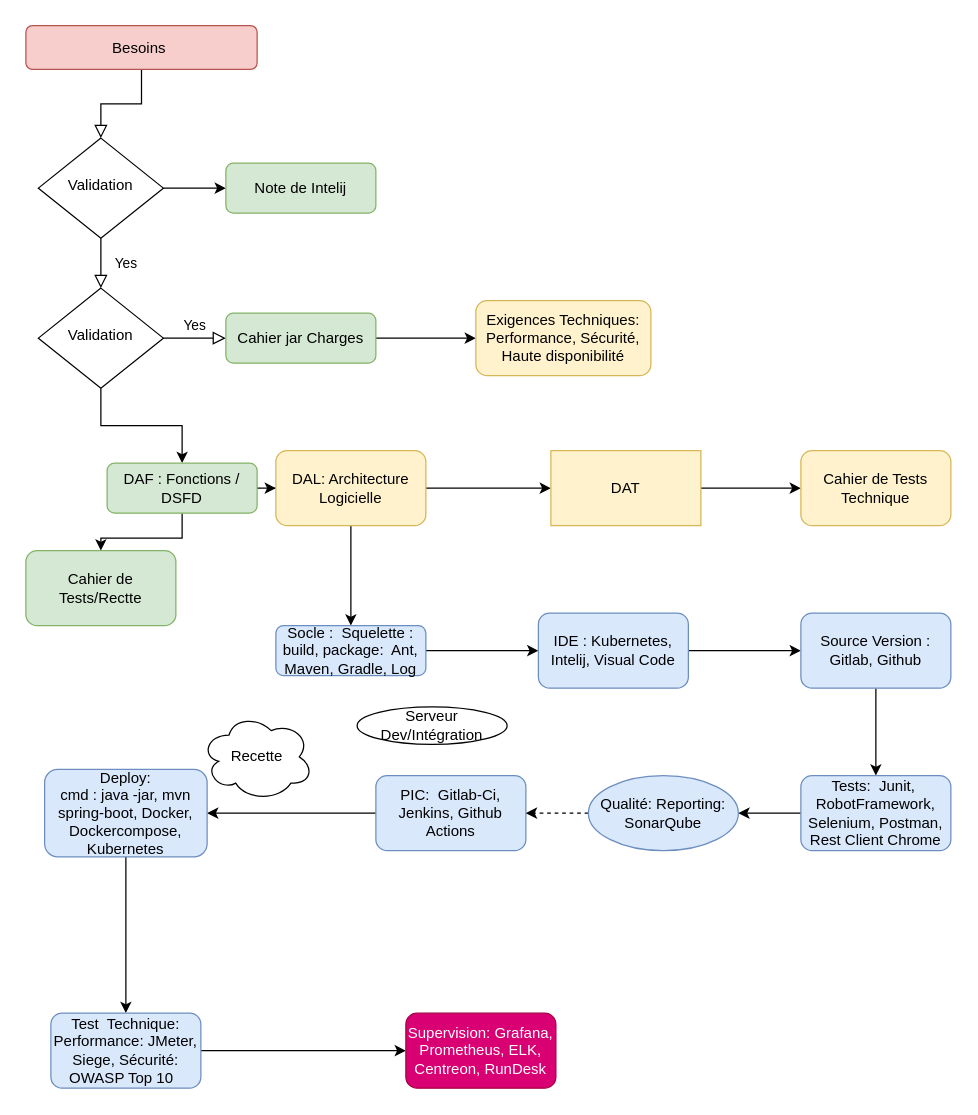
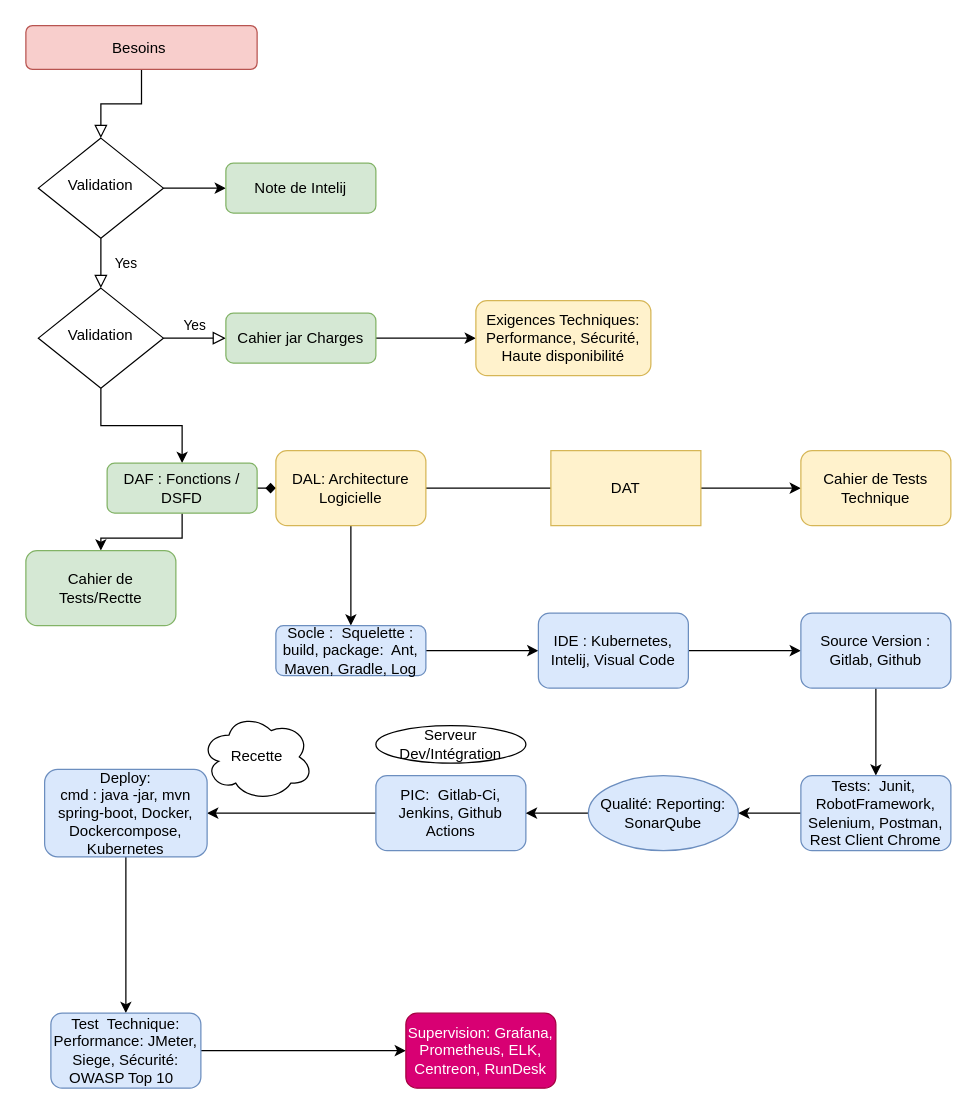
- <mxCell id="11" value="" style="edgeStyle=orthogonalEdgeStyle;rounded=0;orthogonalLoop=1;jettySize=auto;html=1;" edge="1" parent="1" source="13" target="18"><mxGeometry relative="1" as="geometry" /></mxCell>
+ <mxCell id="11" value="" style="edgeStyle=orthogonalEdgeStyle;rounded=0;orthogonalLoop=1;jettySize=auto;html=1;endArrow=diamond;" edge="1" parent="1" source="13" target="18"><mxGeometry relative="1" as="geometry" /></mxCell>
- <mxCell id="16" value="" style="edgeStyle=orthogonalEdgeStyle;rounded=0;orthogonalLoop=1;jettySize=auto;html=1;" edge="1" parent="1" source="18" target="20"><mxGeometry relative="1" as="geometry" /></mxCell>
+ <mxCell id="16" value="" style="edgeStyle=orthogonalEdgeStyle;rounded=0;orthogonalLoop=1;jettySize=auto;html=1;endArrow=none;" edge="1" parent="1" source="18" target="20"><mxGeometry relative="1" as="geometry" /></mxCell>
- <mxCell id="42" value="Serveur Dev/Intégration" style="ellipse;whiteSpace=wrap;html=1;" vertex="1" parent="1"><mxGeometry x="285" y="565" width="120" height="30" as="geometry" /></mxCell>
+ <mxCell id="42" value="Serveur Dev/Intégration" style="ellipse;whiteSpace=wrap;html=1;" vertex="1" parent="1"><mxGeometry x="300" y="580" width="120" height="30" as="geometry" /></mxCell>
- <mxCell id="34" value="" style="edgeStyle=orthogonalEdgeStyle;rounded=0;orthogonalLoop=1;jettySize=auto;html=1;dashed=1;" edge="1" parent="1" source="35" target="31"><mxGeometry relative="1" as="geometry" /></mxCell>
+ <mxCell id="34" value="" style="edgeStyle=orthogonalEdgeStyle;rounded=0;orthogonalLoop=1;jettySize=auto;html=1;" edge="1" parent="1" source="35" target="31"><mxGeometry relative="1" as="geometry" /></mxCell>
